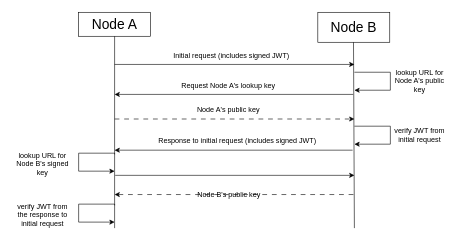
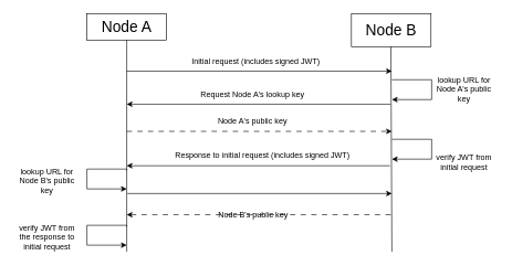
- <mxCell id="20" value="verify JWT from initial request" style="text;html=1;whiteSpace=wrap;strokeColor=none;fillColor=none;align=center;verticalAlign=middle;rounded=0;" vertex="1" parent="1"><mxGeometry x="649" y="210" width="100" height="30" as="geometry" /></mxCell>
+ <mxCell id="20" value="verify JWT from initial request" style="text;html=1;whiteSpace=wrap;strokeColor=none;fillColor=none;align=center;verticalAlign=middle;rounded=0;" vertex="1" parent="1"><mxGeometry x="649" y="230" width="100" height="30" as="geometry" /></mxCell>
- <mxCell id="22" value="lookup URL for Node B's signed key" style="text;html=1;whiteSpace=wrap;strokeColor=none;fillColor=none;align=center;verticalAlign=middle;rounded=0;" vertex="1" parent="1"><mxGeometry x="20" y="258" width="100" height="30" as="geometry" /></mxCell>
+ <mxCell id="22" value="lookup URL for Node B's public key" style="text;html=1;whiteSpace=wrap;strokeColor=none;fillColor=none;align=center;verticalAlign=middle;rounded=0;" vertex="1" parent="1"><mxGeometry x="20" y="258" width="100" height="30" as="geometry" /></mxCell>
